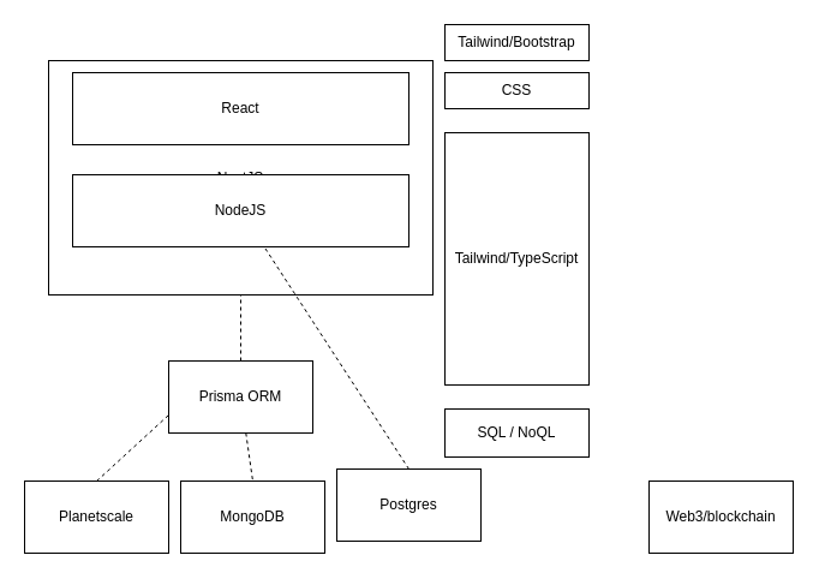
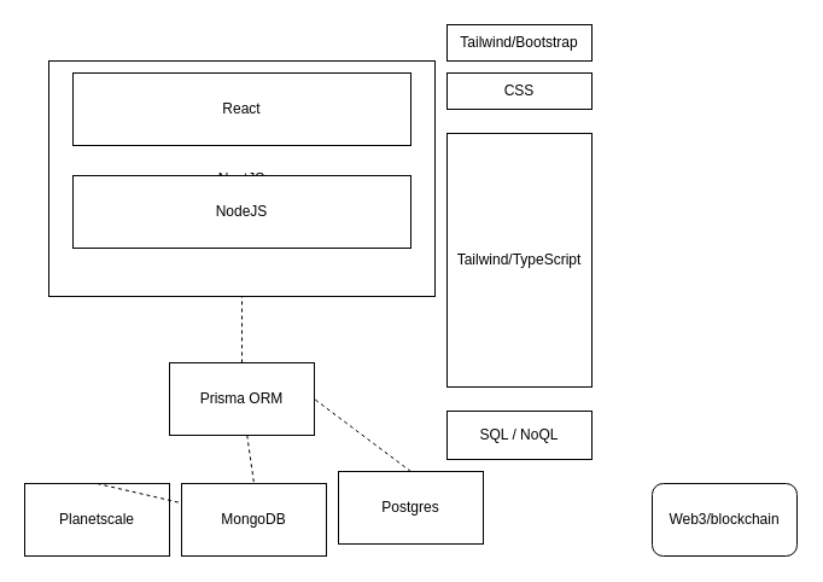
- <mxCell id="13" value="" style="endArrow=none;dashed=1;html=1;rounded=0;exitX=0.5;exitY=0;exitDx=0;exitDy=0;" edge="1" parent="1" source="9" target="15"><mxGeometry width="50" height="50" relative="1" as="geometry"><mxPoint x="270" y="380" as="sourcePoint" /><mxPoint x="320" y="330" as="targetPoint" /></mxGeometry></mxCell>
+ <mxCell id="13" value="" style="endArrow=none;dashed=1;html=1;rounded=0;entryX=1;entryY=0.5;entryDx=0;entryDy=0;exitX=0.5;exitY=0;exitDx=0;exitDy=0;" edge="1" parent="1" source="9" target="6"><mxGeometry width="50" height="50" relative="1" as="geometry"><mxPoint x="270" y="380" as="sourcePoint" /><mxPoint x="320" y="330" as="targetPoint" /></mxGeometry></mxCell>
- <mxCell id="11" value="" style="endArrow=none;dashed=1;html=1;rounded=0;entryX=0;entryY=0.75;entryDx=0;entryDy=0;exitX=0.5;exitY=0;exitDx=0;exitDy=0;" edge="1" parent="1" source="7" target="6"><mxGeometry width="50" height="50" relative="1" as="geometry"><mxPoint x="30" y="380" as="sourcePoint" /><mxPoint x="80" y="330" as="targetPoint" /></mxGeometry></mxCell>
+ <mxCell id="11" value="" style="endArrow=none;dashed=1;html=1;rounded=0;exitX=0.5;exitY=0;exitDx=0;exitDy=0;" edge="1" parent="1" source="7" target="8"><mxGeometry width="50" height="50" relative="1" as="geometry"><mxPoint x="30" y="380" as="sourcePoint" /><mxPoint x="80" y="330" as="targetPoint" /></mxGeometry></mxCell>
- <mxCell id="10" value="Web3/blockchain" style="rounded=0;whiteSpace=wrap;html=1;" vertex="1" parent="1"><mxGeometry x="540" y="400" width="120" height="60" as="geometry" /></mxCell>
+ <mxCell id="10" value="Web3/blockchain" style="whiteSpace=wrap;html=1;rounded=1;" vertex="1" parent="1"><mxGeometry x="540" y="400" width="120" height="60" as="geometry" /></mxCell>
